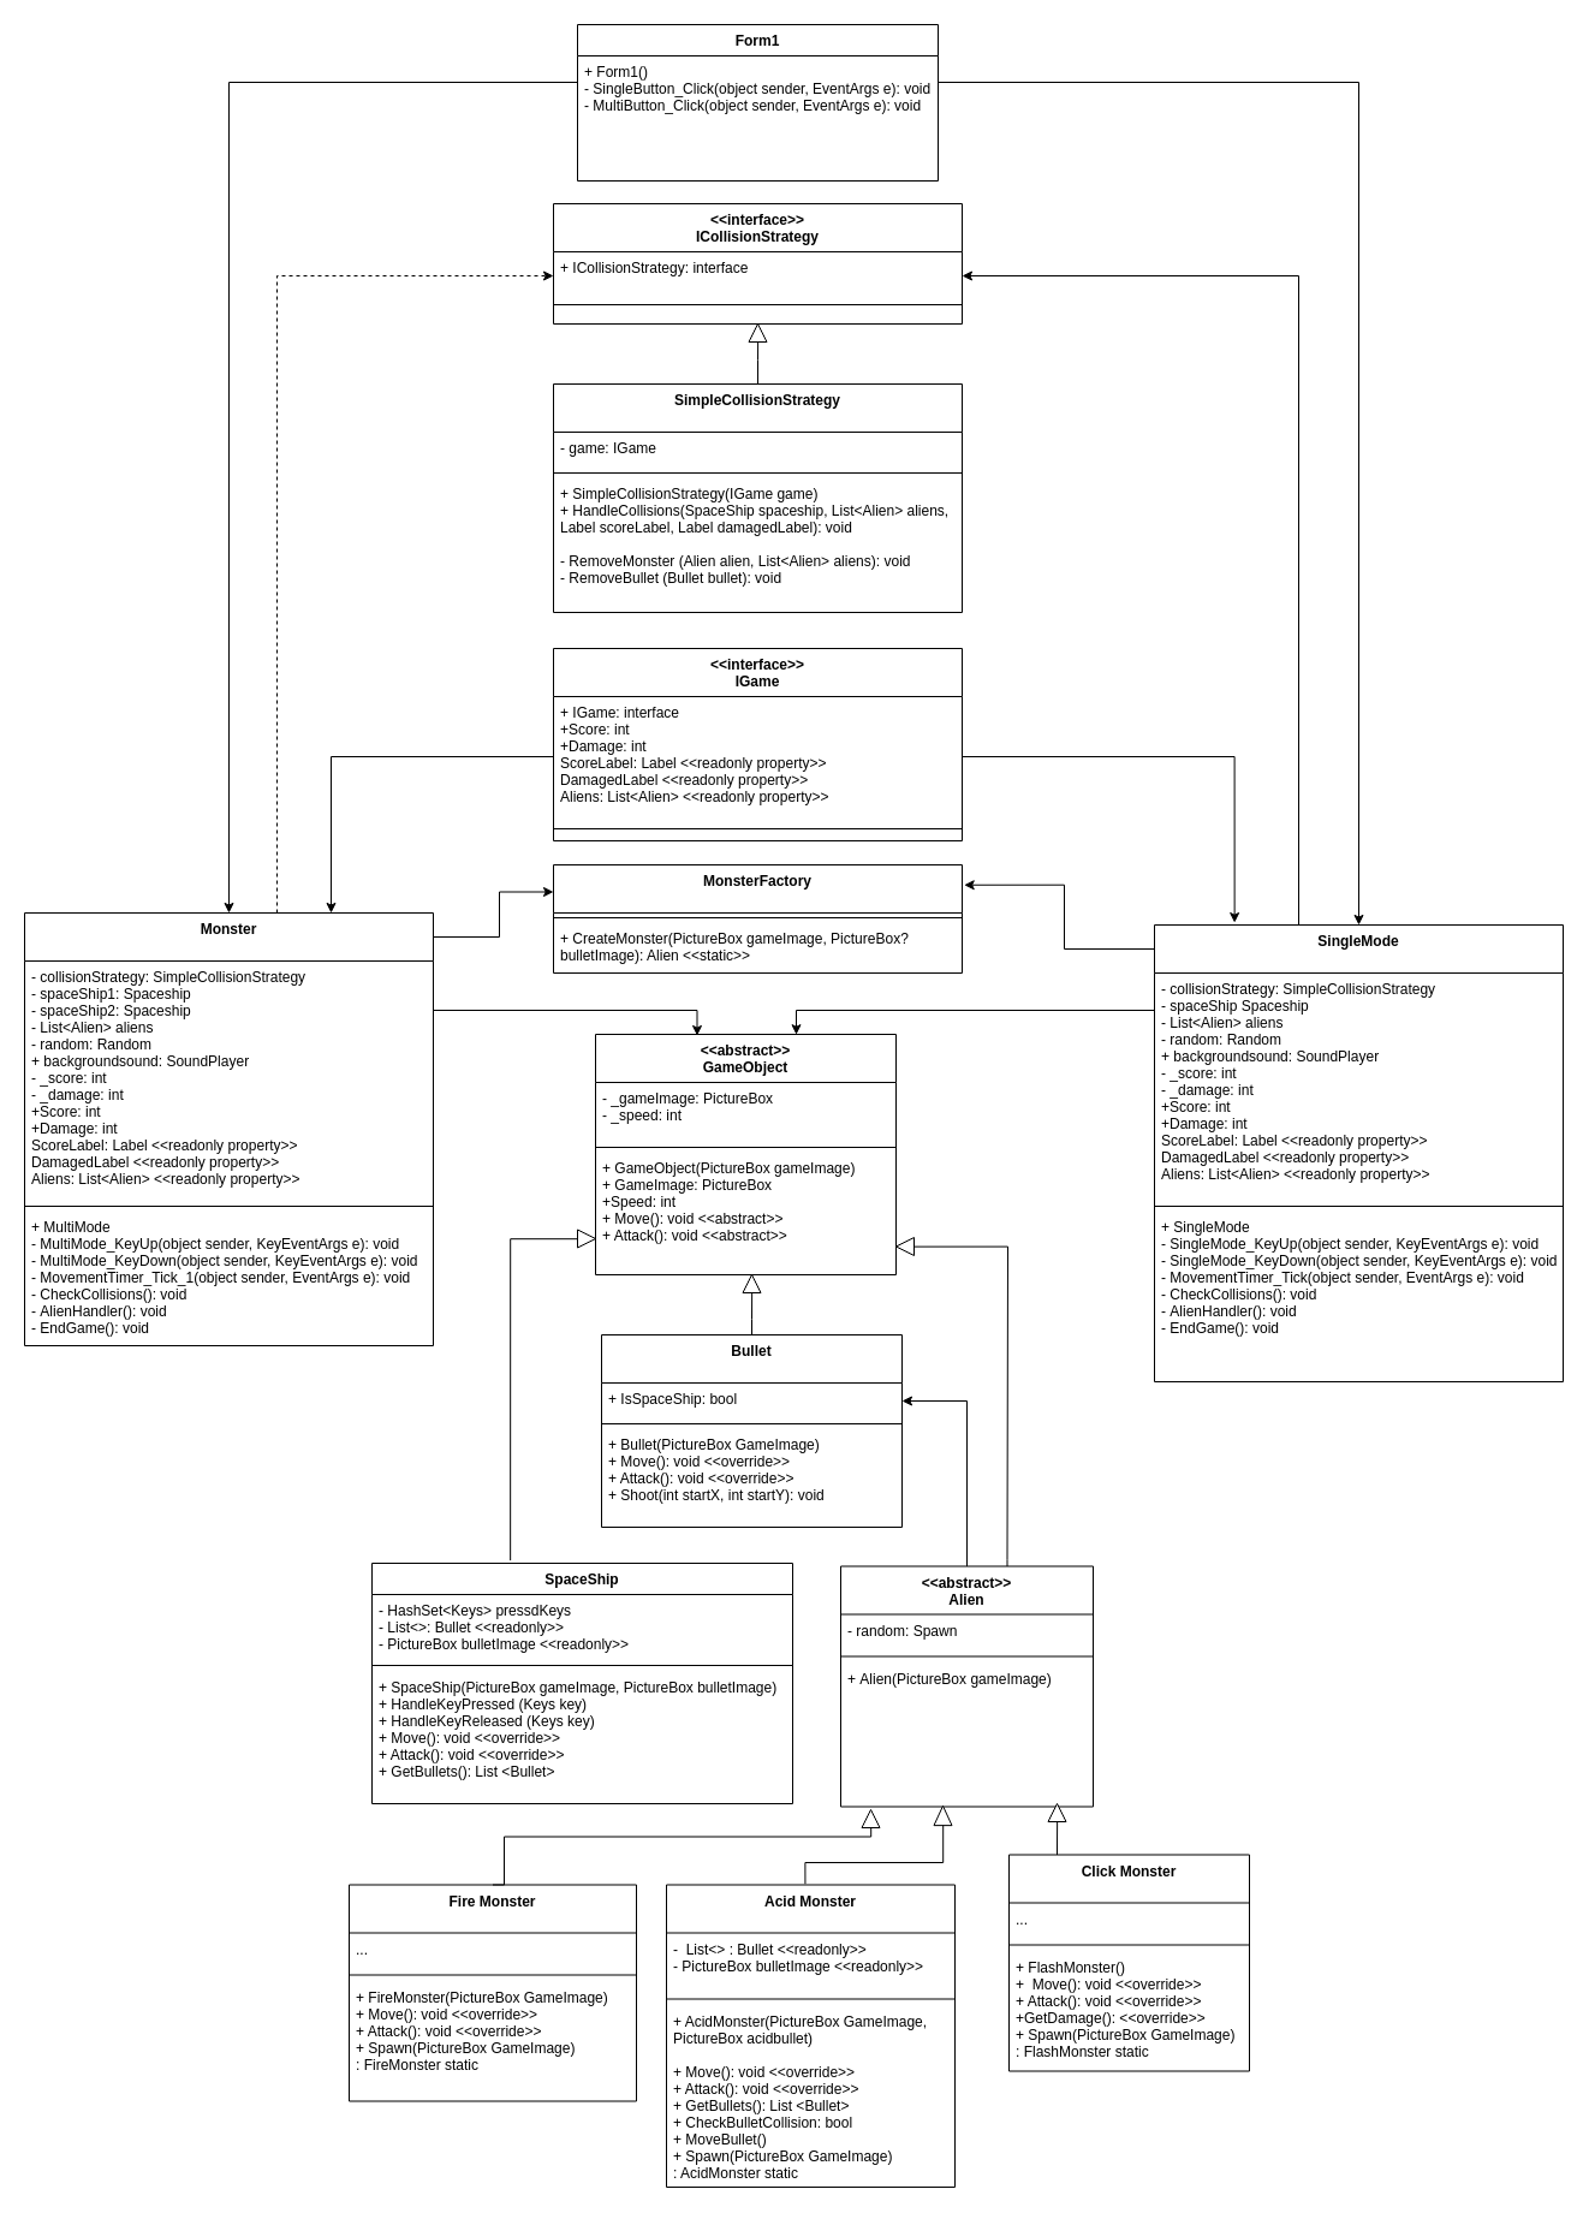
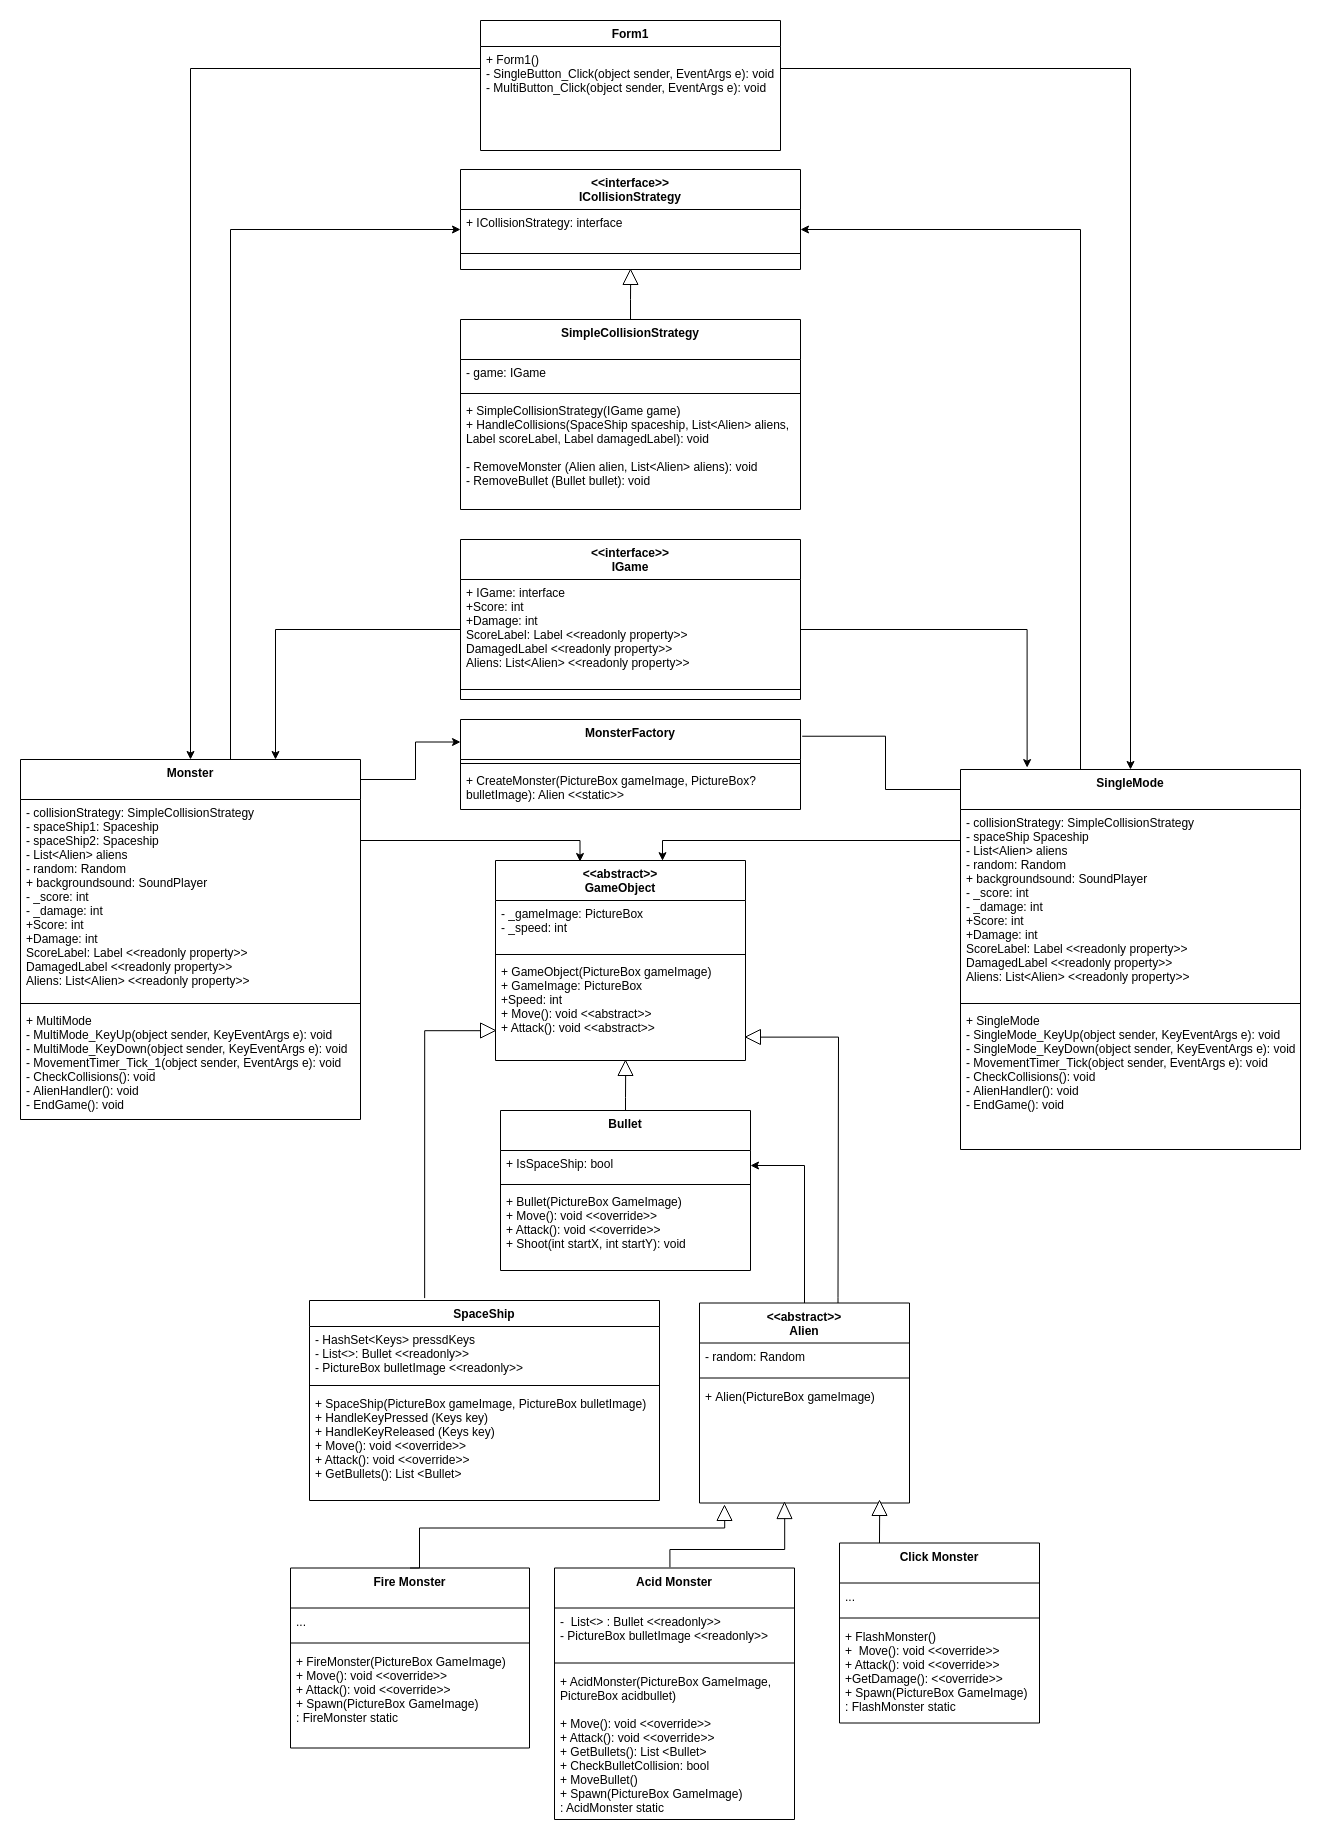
- <mxCell id="51" style="edgeStyle=orthogonalEdgeStyle;rounded=0;orthogonalLoop=1;jettySize=auto;html=1;dashed=1;" edge="1" parent="1" source="52" target="61"><mxGeometry relative="1" as="geometry"><Array as="points"><mxPoint x="230" y="229" /></Array></mxGeometry></mxCell>
+ <mxCell id="51" style="edgeStyle=orthogonalEdgeStyle;rounded=0;orthogonalLoop=1;jettySize=auto;html=1;" edge="1" parent="1" source="52" target="61"><mxGeometry relative="1" as="geometry"><Array as="points"><mxPoint x="230" y="229" /></Array></mxGeometry></mxCell>
- <mxCell id="77" style="edgeStyle=orthogonalEdgeStyle;rounded=0;orthogonalLoop=1;jettySize=auto;html=1;entryX=1.005;entryY=0.186;entryDx=0;entryDy=0;entryPerimeter=0;" edge="1" parent="1" source="46" target="66"><mxGeometry relative="1" as="geometry"><Array as="points"><mxPoint x="885" y="789" /><mxPoint x="885" y="736" /></Array></mxGeometry></mxCell>
+ <mxCell id="77" style="edgeStyle=orthogonalEdgeStyle;rounded=0;orthogonalLoop=1;jettySize=auto;html=1;entryX=1.005;entryY=0.186;entryDx=0;entryDy=0;entryPerimeter=0;endArrow=none;" edge="1" parent="1" source="46" target="66"><mxGeometry relative="1" as="geometry"><Array as="points"><mxPoint x="885" y="789" /><mxPoint x="885" y="736" /></Array></mxGeometry></mxCell>
- <mxCell id="12" value="- random: Spawn" style="text;align=left;verticalAlign=top;spacingLeft=4;spacingRight=4;overflow=hidden;rotatable=0;points=[[0,0.5],[1,0.5]];portConstraint=eastwest;" parent="11" vertex="1"><mxGeometry y="40" width="210" height="30" as="geometry" /></mxCell>
+ <mxCell id="12" value="- random: Random" style="text;align=left;verticalAlign=top;spacingLeft=4;spacingRight=4;overflow=hidden;rotatable=0;points=[[0,0.5],[1,0.5]];portConstraint=eastwest;" parent="11" vertex="1"><mxGeometry y="40" width="210" height="30" as="geometry" /></mxCell>
